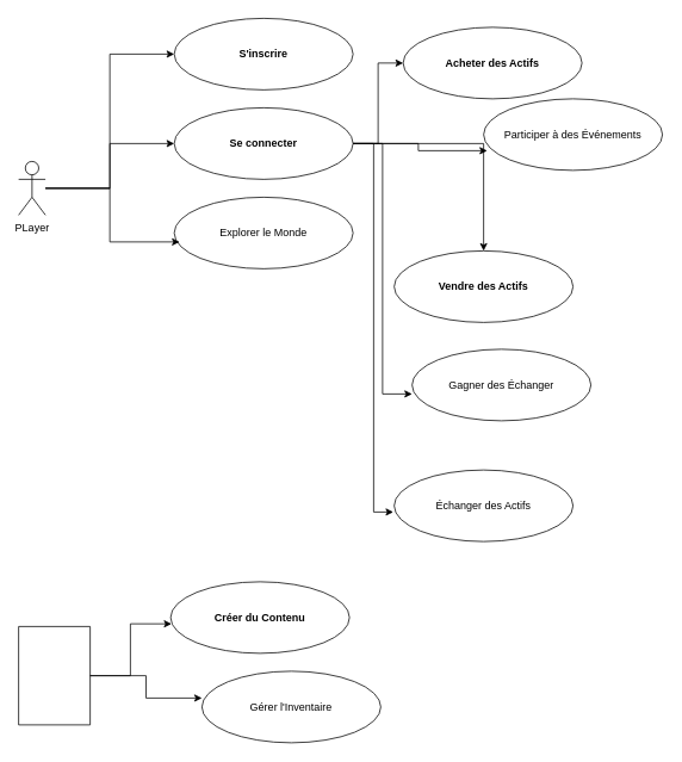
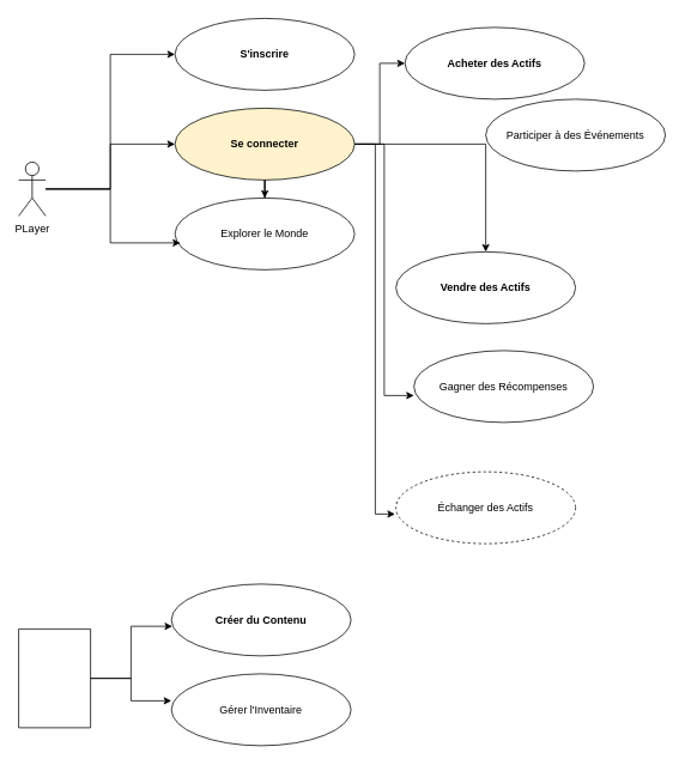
- <mxCell id="17" value="&lt;strong&gt;Se connecter&lt;br&gt;&lt;/strong&gt;" style="ellipse;whiteSpace=wrap;html=1;" vertex="1" parent="1"><mxGeometry x="194" y="120" width="200" height="80" as="geometry" /></mxCell>
+ <mxCell id="17" value="&lt;strong&gt;Se connecter&lt;br&gt;&lt;/strong&gt;" style="ellipse;whiteSpace=wrap;html=1;fillColor=#fff2cc;" vertex="1" parent="1"><mxGeometry x="194" y="120" width="200" height="80" as="geometry" /></mxCell>
- <mxCell id="19" style="edgeStyle=orthogonalEdgeStyle;rounded=0;orthogonalLoop=1;jettySize=auto;html=1;entryX=0.02;entryY=0.725;entryDx=0;entryDy=0;entryPerimeter=0;" edge="1" parent="1" source="17" target="10"><mxGeometry relative="1" as="geometry" /></mxCell>
+ <mxCell id="19" style="edgeStyle=orthogonalEdgeStyle;rounded=0;orthogonalLoop=1;jettySize=auto;html=1;" edge="1" parent="1" source="17" target="7"><mxGeometry relative="1" as="geometry" /></mxCell>
- <mxCell id="11" value="Gagner des Échanger" style="ellipse;whiteSpace=wrap;html=1;" vertex="1" parent="1"><mxGeometry x="460" y="390" width="200" height="80" as="geometry" /></mxCell>
+ <mxCell id="11" value="Gagner des Récompenses" style="ellipse;whiteSpace=wrap;html=1;" vertex="1" parent="1"><mxGeometry x="460" y="390" width="200" height="80" as="geometry" /></mxCell>
- <mxCell id="12" value="Échanger des Actifs" style="ellipse;whiteSpace=wrap;html=1;" vertex="1" parent="1"><mxGeometry x="440" y="525" width="200" height="80" as="geometry" /></mxCell>
+ <mxCell id="12" value="Échanger des Actifs" style="ellipse;whiteSpace=wrap;html=1;dashed=1;" vertex="1" parent="1"><mxGeometry x="440" y="525" width="200" height="80" as="geometry" /></mxCell>
- <mxCell id="14" value="Gérer l'Inventaire" style="ellipse;whiteSpace=wrap;html=1;" vertex="1" parent="1"><mxGeometry x="225" y="750" width="200" height="80" as="geometry" /></mxCell>
+ <mxCell id="14" value="Gérer l'Inventaire" style="ellipse;whiteSpace=wrap;html=1;" vertex="1" parent="1"><mxGeometry x="190" y="750" width="200" height="80" as="geometry" /></mxCell>
